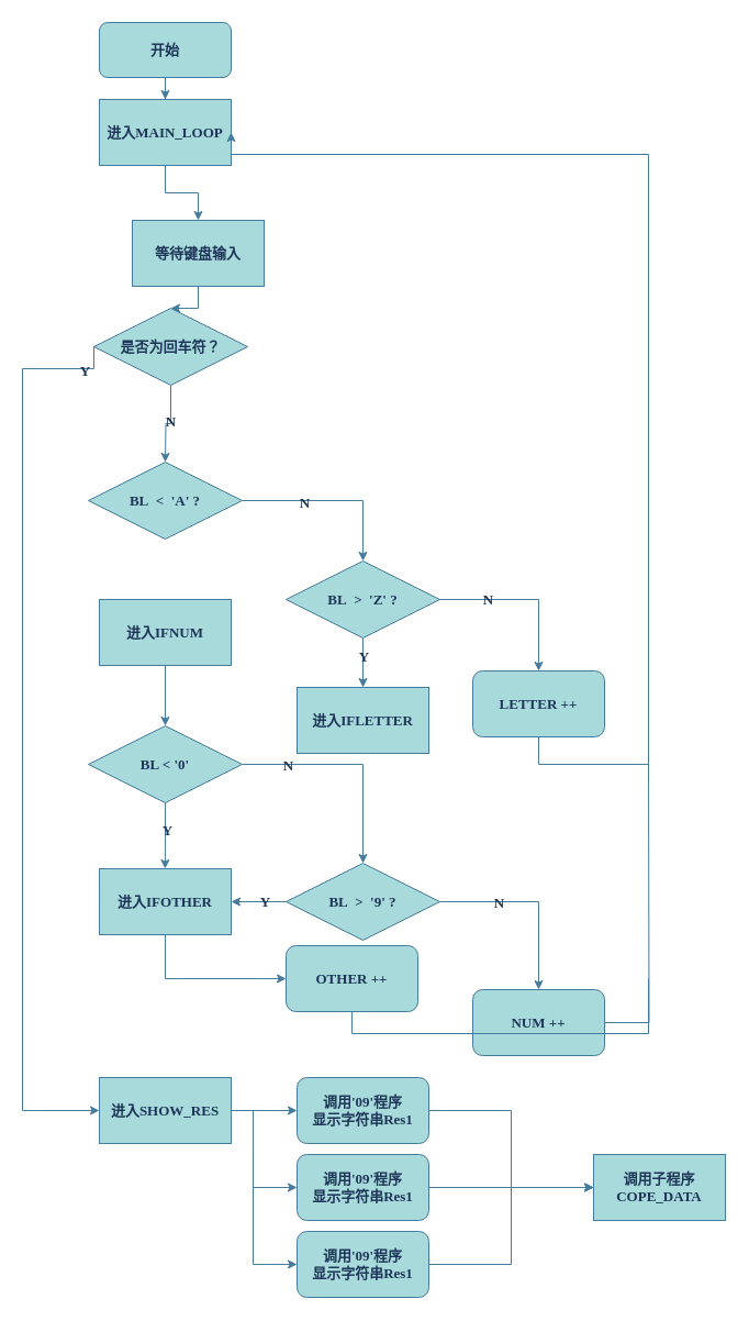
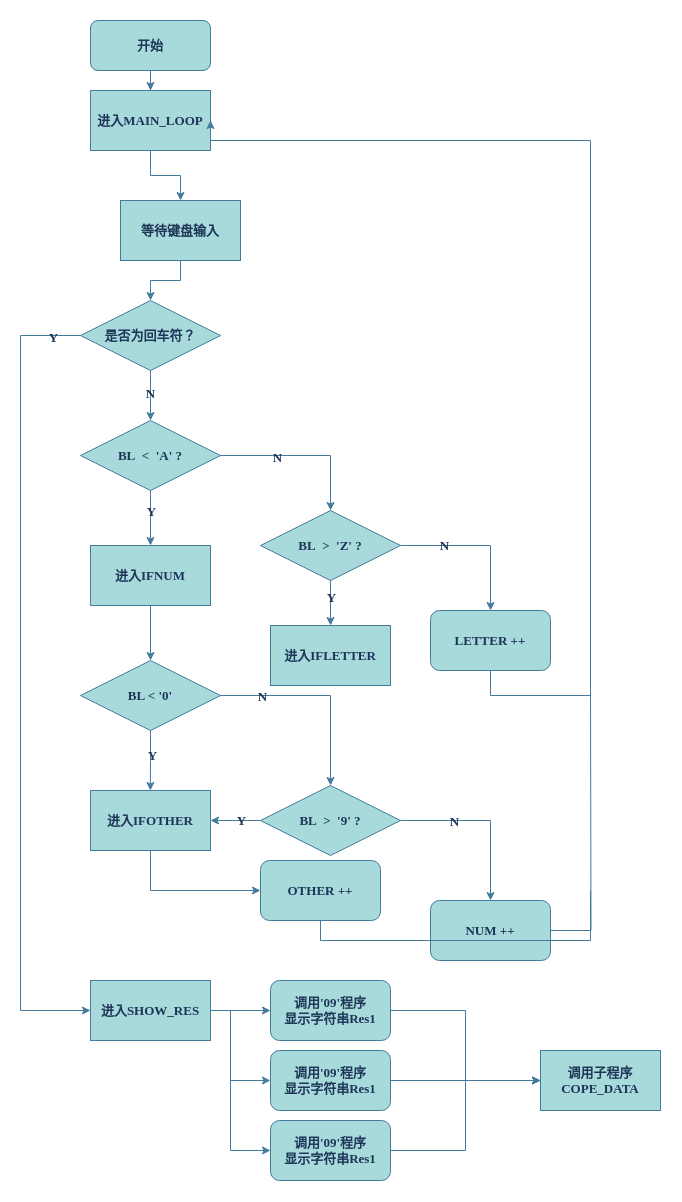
- <mxCell id="12" value="是否为回车符？" style="rhombus;whiteSpace=wrap;html=1;rounded=0;fontFamily=Times New Roman;fontStyle=1;fontSize=13;labelBackgroundColor=none;fillColor=#A8DADC;strokeColor=#457B9D;fontColor=#1D3557;labelBorderColor=none;" vertex="1" parent="1"><mxGeometry x="85" y="280" width="140" height="70" as="geometry" /></mxCell>
+ <mxCell id="12" value="是否为回车符？" style="rhombus;whiteSpace=wrap;html=1;rounded=0;fontFamily=Times New Roman;fontStyle=1;fontSize=13;labelBackgroundColor=none;fillColor=#A8DADC;strokeColor=#457B9D;fontColor=#1D3557;labelBorderColor=none;" vertex="1" parent="1"><mxGeometry x="80" y="300" width="140" height="70" as="geometry" /></mxCell>
+ <mxCell id="13" value="" style="edgeStyle=orthogonalEdgeStyle;rounded=0;orthogonalLoop=1;jettySize=auto;html=1;fontFamily=Times New Roman;fontStyle=1;fontSize=13;labelBackgroundColor=none;strokeColor=#457B9D;fontColor=default;labelBorderColor=none;" edge="1" parent="1" source="17" target="19"><mxGeometry relative="1" as="geometry" /></mxCell>
+ <mxCell id="14" value="Y" style="edgeLabel;html=1;align=center;verticalAlign=middle;resizable=0;points=[];fontFamily=Times New Roman;fontStyle=1;fontSize=13;labelBackgroundColor=none;fontColor=#1D3557;labelBorderColor=none;" vertex="1" connectable="0" parent="13"><mxGeometry x="-0.28" relative="1" as="geometry"><mxPoint as="offset" /></mxGeometry></mxCell>
